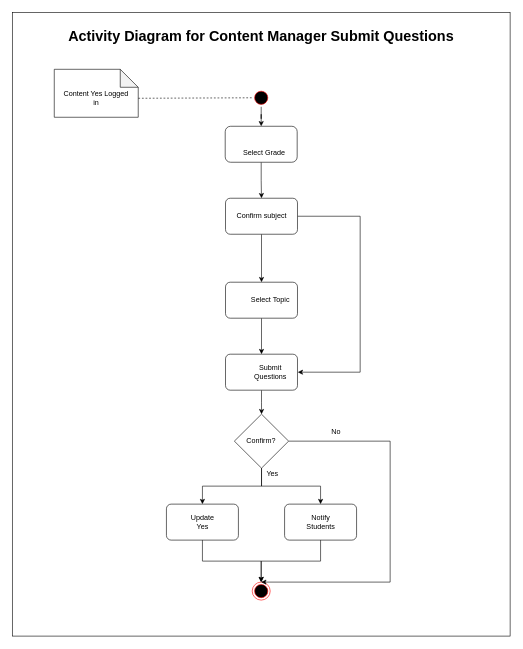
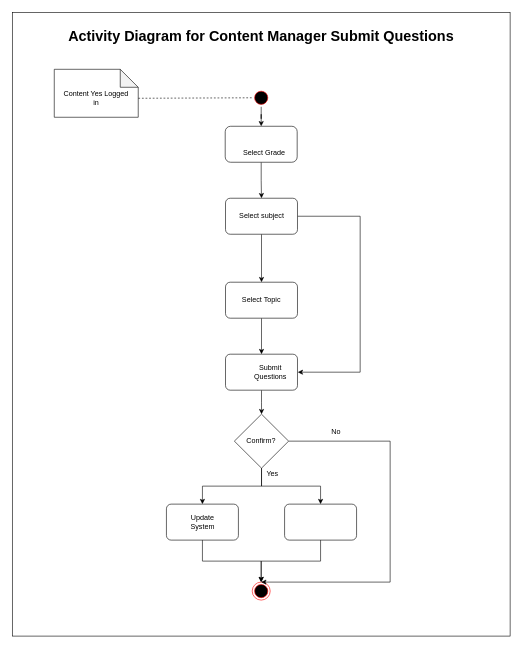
- <mxCell id="22" value="Confirm subject" style="text;html=1;strokeColor=none;fillColor=none;align=center;verticalAlign=middle;whiteSpace=wrap;rounded=0;" parent="1" vertex="1"><mxGeometry x="385.5" y="340" width="100" height="40" as="geometry" /></mxCell>
+ <mxCell id="22" value="Select subject" style="text;html=1;strokeColor=none;fillColor=none;align=center;verticalAlign=middle;whiteSpace=wrap;rounded=0;" parent="1" vertex="1"><mxGeometry x="385.5" y="340" width="100" height="40" as="geometry" /></mxCell>
- <mxCell id="23" value="Select Topic" style="text;html=1;strokeColor=none;fillColor=none;align=center;verticalAlign=middle;whiteSpace=wrap;rounded=0;" parent="1" vertex="1"><mxGeometry x="412" y="485" width="77" height="30" as="geometry" /></mxCell>
+ <mxCell id="23" value="Select Topic" style="text;html=1;strokeColor=none;fillColor=none;align=center;verticalAlign=middle;whiteSpace=wrap;rounded=0;" parent="1" vertex="1"><mxGeometry x="397" y="485" width="77" height="30" as="geometry" /></mxCell>
- <mxCell id="34" value="Update Yes" style="text;html=1;strokeColor=none;fillColor=none;align=center;verticalAlign=middle;whiteSpace=wrap;rounded=0;" vertex="1" parent="1"><mxGeometry x="305.5" y="860" width="63" height="20" as="geometry" /></mxCell>
+ <mxCell id="34" value="Update System" style="text;html=1;strokeColor=none;fillColor=none;align=center;verticalAlign=middle;whiteSpace=wrap;rounded=0;" vertex="1" parent="1"><mxGeometry x="305.5" y="860" width="63" height="20" as="geometry" /></mxCell>
- <mxCell id="35" value="Notify Students" style="text;html=1;strokeColor=none;fillColor=none;align=center;verticalAlign=middle;whiteSpace=wrap;rounded=0;" vertex="1" parent="1"><mxGeometry x="502.5" y="860" width="63" height="20" as="geometry" /></mxCell>
